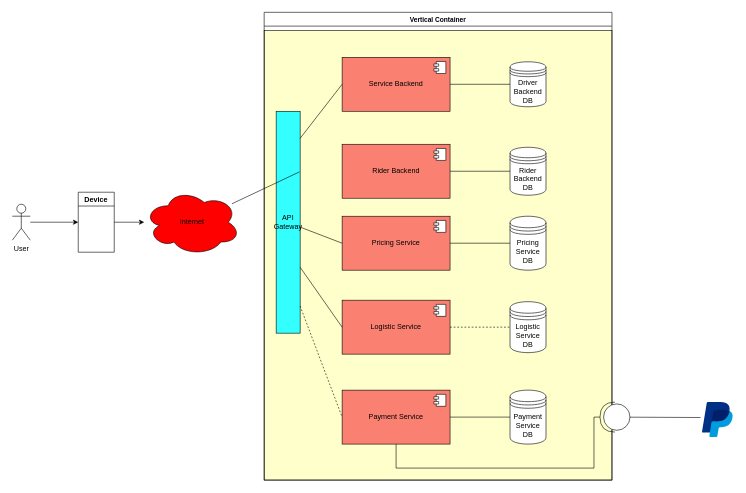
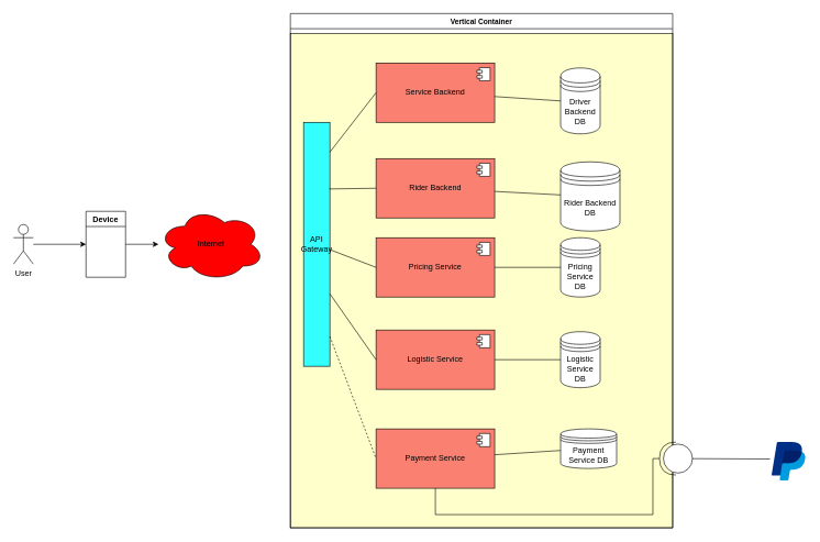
- <mxCell id="34" value="Driver Backend DB" style="shape=datastore;whiteSpace=wrap;html=1;" vertex="1" parent="33"><mxGeometry x="410" y="82.5" width="60" height="75" as="geometry" /></mxCell>
+ <mxCell id="34" value="Driver Backend DB" style="shape=datastore;whiteSpace=wrap;html=1;" vertex="1" parent="33"><mxGeometry x="410" y="82.5" width="60" height="100" as="geometry" /></mxCell>
- <mxCell id="28" value="Rider Backend DB" style="shape=datastore;whiteSpace=wrap;html=1;" vertex="1" parent="1"><mxGeometry x="850" y="245" width="60" height="80" as="geometry" /></mxCell>
+ <mxCell id="28" value="Rider Backend DB" style="shape=datastore;whiteSpace=wrap;html=1;" vertex="1" parent="1"><mxGeometry x="850" y="245" width="90" height="105" as="geometry" /></mxCell>
- <mxCell id="24" value="" style="endArrow=none;html=1;rounded=0;exitX=0.975;exitY=0.273;exitDx=0;exitDy=0;exitPerimeter=0;endFill=0;" edge="1" parent="1" source="7" target="6"><mxGeometry width="50" height="50" relative="1" as="geometry"><mxPoint x="508" y="247" as="sourcePoint" /><mxPoint x="550" y="150" as="targetPoint" /></mxGeometry></mxCell>
+ <mxCell id="24" value="" style="endArrow=none;html=1;rounded=0;exitX=0.975;exitY=0.273;exitDx=0;exitDy=0;exitPerimeter=0;entryX=0;entryY=0.5;entryDx=0;entryDy=0;endFill=0;" edge="1" parent="1" source="7" target="13"><mxGeometry width="50" height="50" relative="1" as="geometry"><mxPoint x="508" y="247" as="sourcePoint" /><mxPoint x="550" y="150" as="targetPoint" /></mxGeometry></mxCell>
- <mxCell id="32" value="" style="endArrow=none;html=1;rounded=0;exitX=1;exitY=0.5;exitDx=0;exitDy=0;entryX=0;entryY=0.5;entryDx=0;entryDy=0;endFill=0;dashed=1;" edge="1" parent="1" source="18" target="30"><mxGeometry width="50" height="50" relative="1" as="geometry"><mxPoint x="890" y="570" as="sourcePoint" /><mxPoint x="940" y="520" as="targetPoint" /></mxGeometry></mxCell>
+ <mxCell id="32" value="" style="endArrow=none;html=1;rounded=0;exitX=1;exitY=0.5;exitDx=0;exitDy=0;entryX=0;entryY=0.5;entryDx=0;entryDy=0;endFill=0;" edge="1" parent="1" source="18" target="30"><mxGeometry width="50" height="50" relative="1" as="geometry"><mxPoint x="890" y="570" as="sourcePoint" /><mxPoint x="940" y="520" as="targetPoint" /></mxGeometry></mxCell>
- <mxCell id="31" value="Payment Service DB" style="shape=datastore;whiteSpace=wrap;html=1;" vertex="1" parent="1"><mxGeometry x="850" y="650" width="60" height="90" as="geometry" /></mxCell>
+ <mxCell id="31" value="Payment Service DB" style="shape=datastore;whiteSpace=wrap;html=1;" vertex="1" parent="1"><mxGeometry x="850" y="650" width="85" height="60" as="geometry" /></mxCell>
